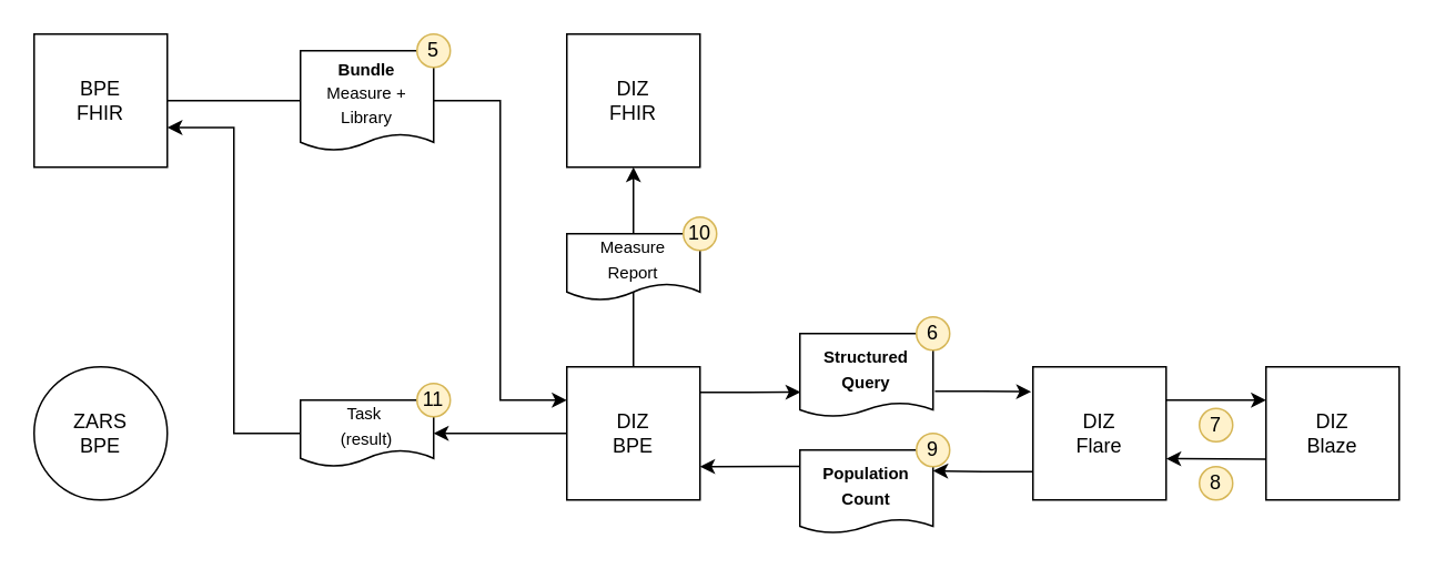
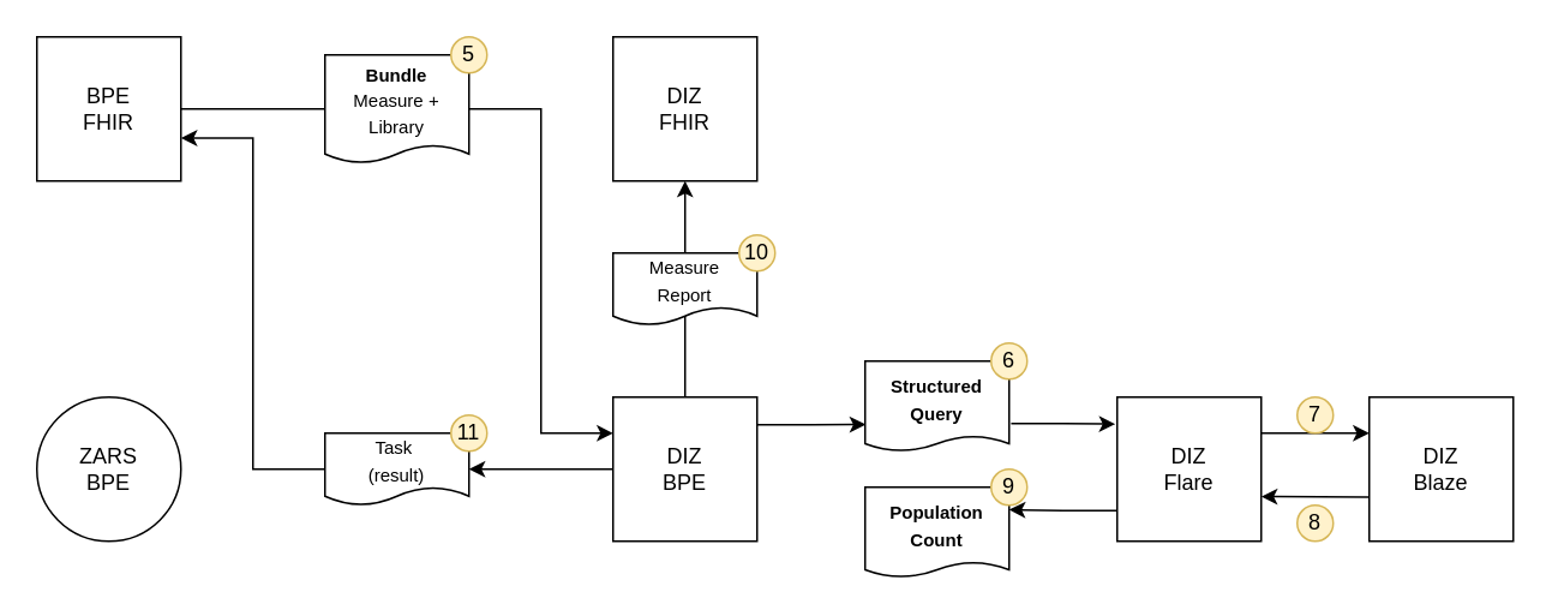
- <mxCell id="27" value="7" style="ellipse;whiteSpace=wrap;html=1;aspect=fixed;fillColor=#fff2cc;strokeColor=#d6b656;" vertex="1" parent="1"><mxGeometry x="720" y="245" width="20" height="20" as="geometry" /></mxCell>
+ <mxCell id="27" value="7" style="ellipse;whiteSpace=wrap;html=1;aspect=fixed;fillColor=#fff2cc;strokeColor=#d6b656;" vertex="1" parent="1"><mxGeometry x="720" y="220" width="20" height="20" as="geometry" /></mxCell>
- <mxCell id="24" style="edgeStyle=orthogonalEdgeStyle;rounded=0;orthogonalLoop=1;jettySize=auto;html=1;exitX=0.002;exitY=0.196;exitDx=0;exitDy=0;entryX=1;entryY=0.75;entryDx=0;entryDy=0;exitPerimeter=0;" edge="1" parent="1" source="25" target="11"><mxGeometry relative="1" as="geometry"><Array as="points"><mxPoint x="470" y="280" /><mxPoint x="420" y="280" /></Array></mxGeometry></mxCell>
